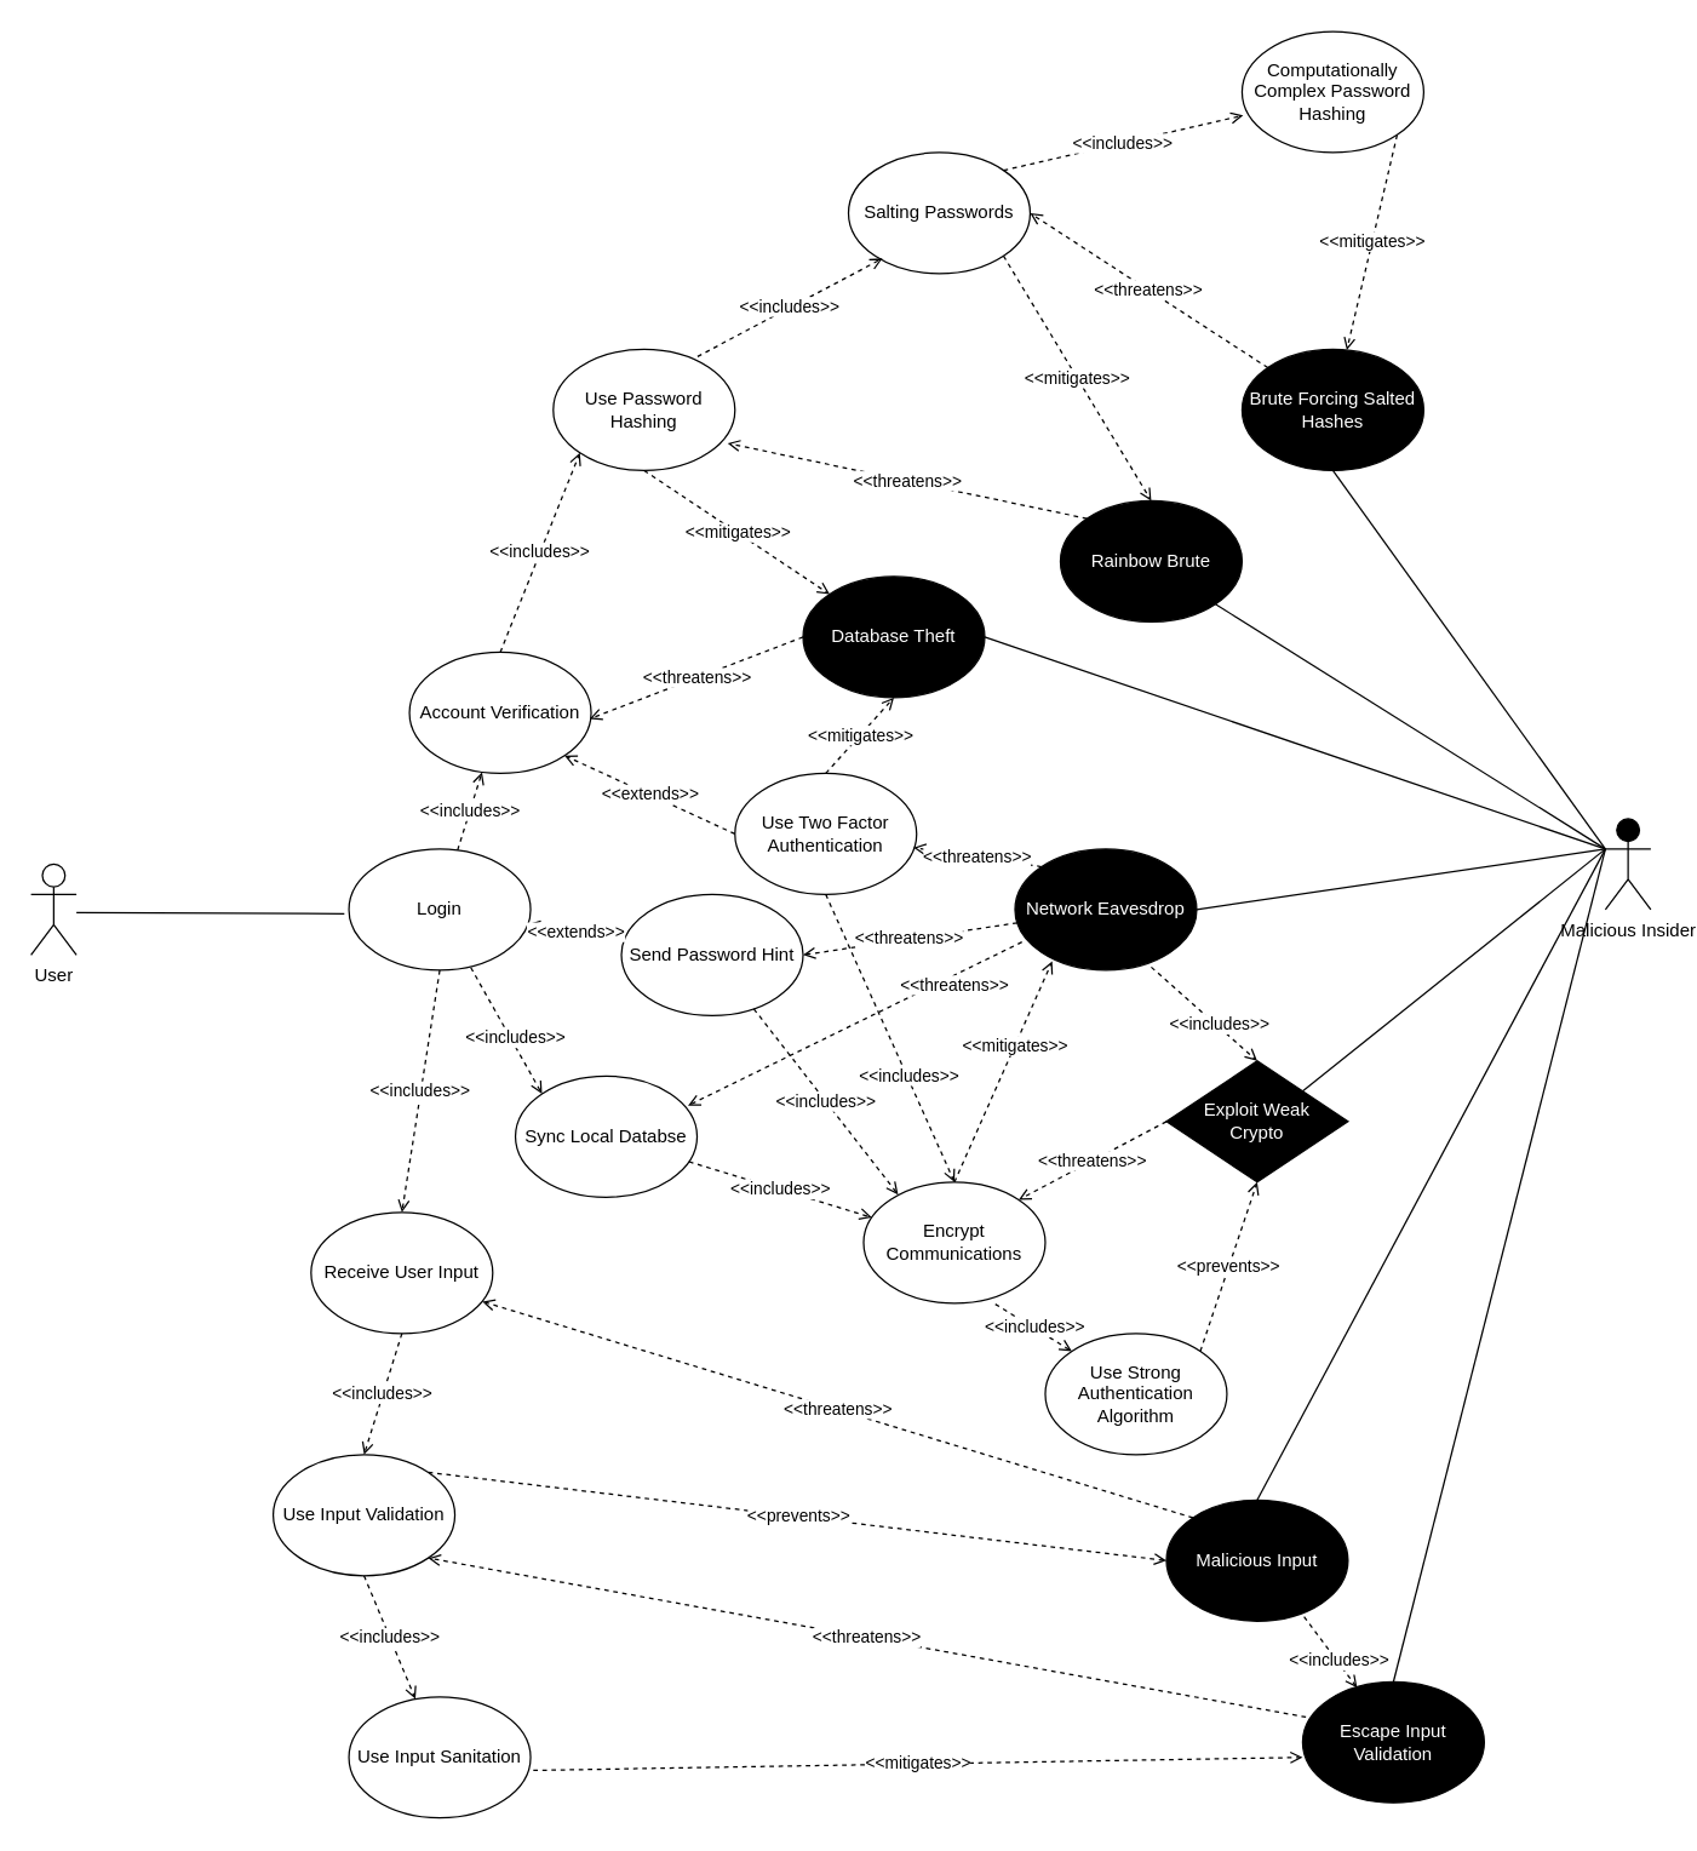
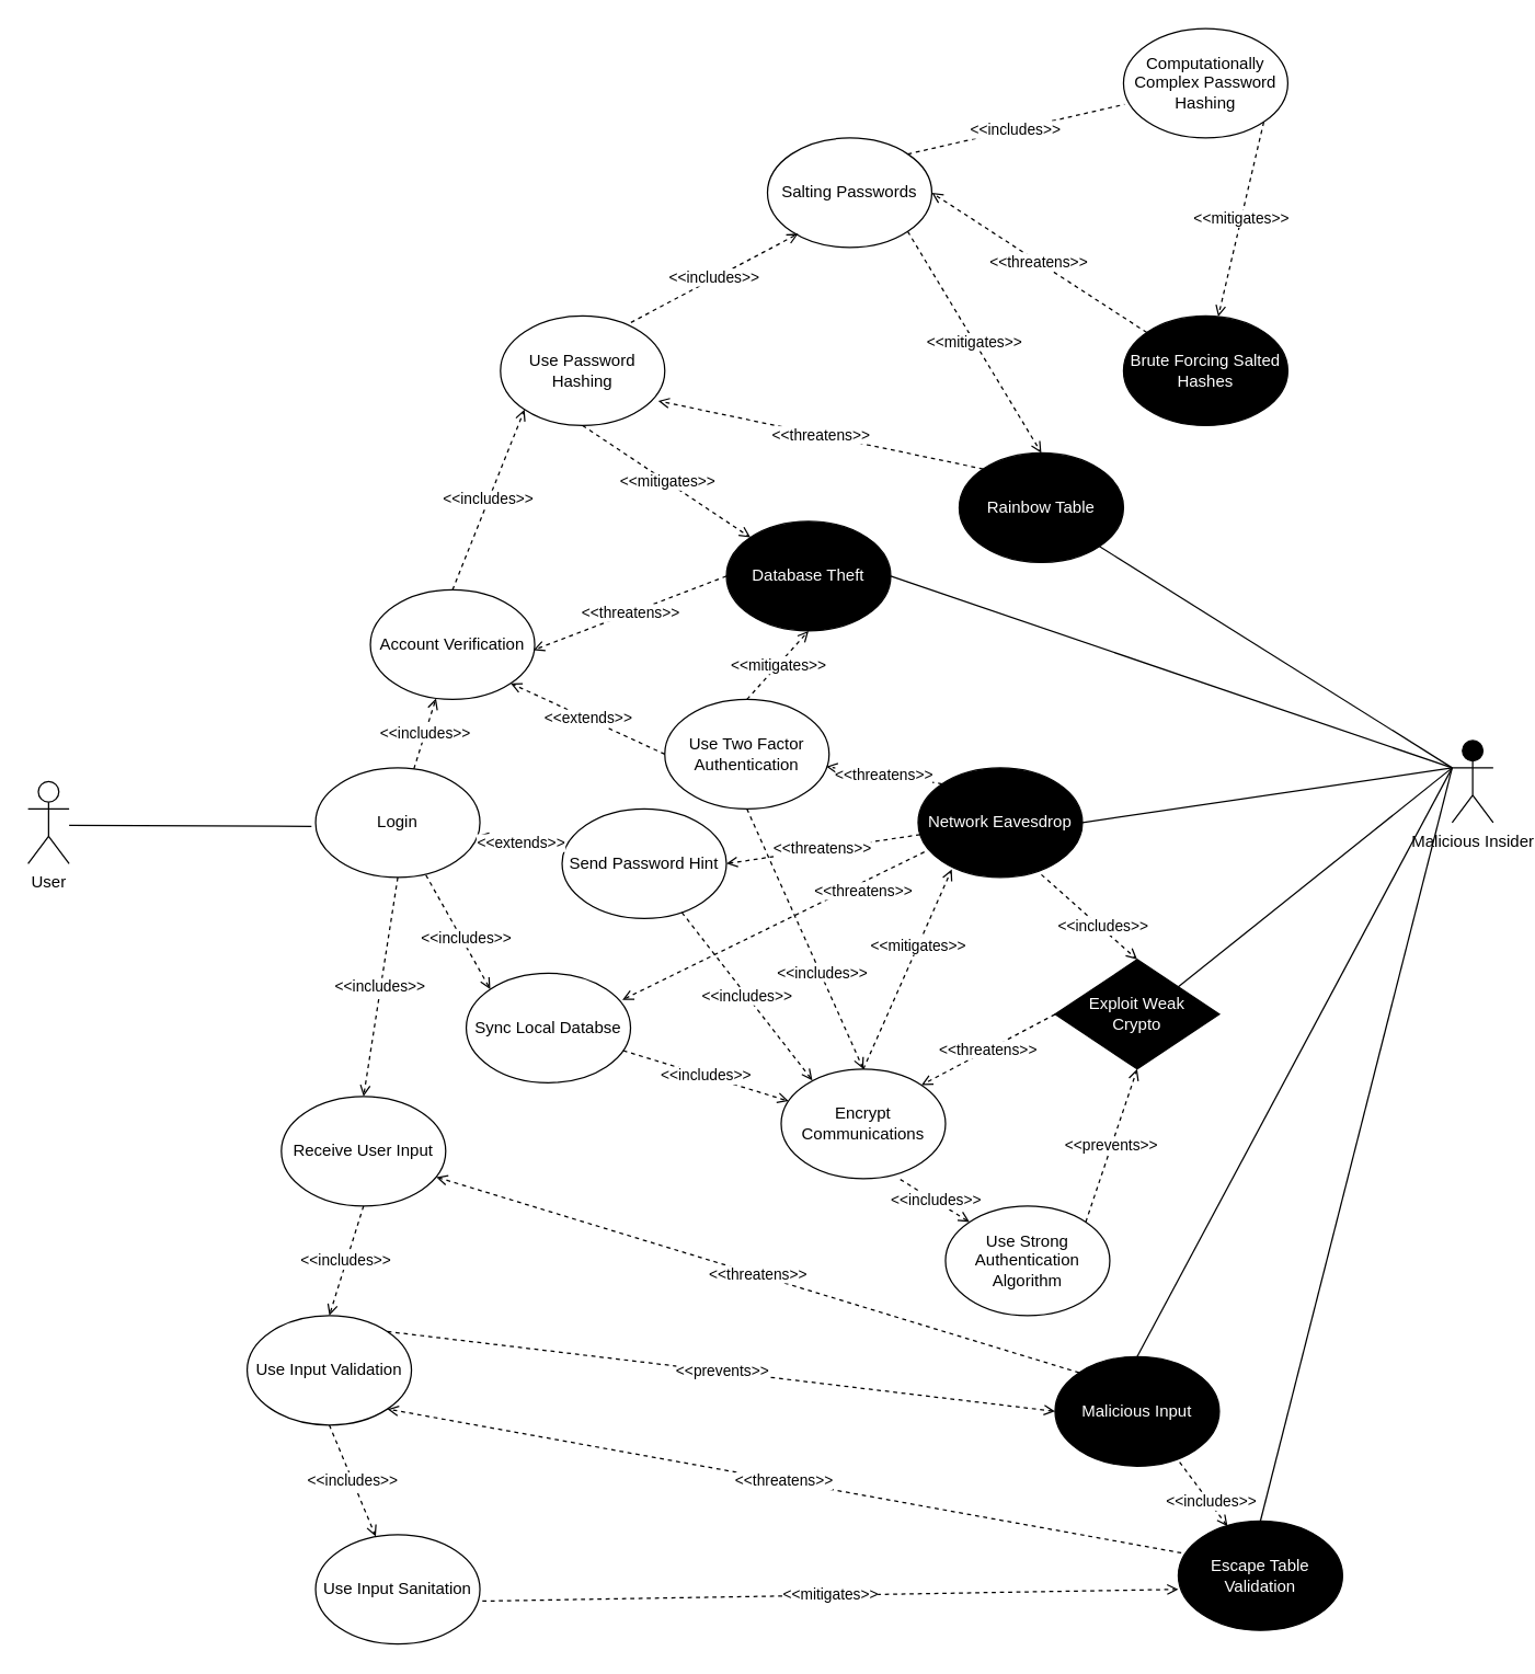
- <mxCell id="24" value="&amp;lt;&amp;lt;includes&amp;gt;&amp;gt;" style="rounded=1;orthogonalLoop=1;jettySize=auto;html=1;dashed=1;strokeWidth=1;endFill=0;endArrow=open;exitX=1;exitY=0;exitDx=0;exitDy=0;entryX=0.006;entryY=0.693;entryDx=0;entryDy=0;entryPerimeter=0;" edge="1" parent="1" source="16" target="22"><mxGeometry relative="1" as="geometry"><mxPoint x="672.84" y="344.8" as="sourcePoint" /><mxPoint x="720" y="300" as="targetPoint" /></mxGeometry></mxCell>
+ <mxCell id="24" value="&amp;lt;&amp;lt;includes&amp;gt;&amp;gt;" style="rounded=1;orthogonalLoop=1;jettySize=auto;html=1;dashed=1;strokeWidth=1;endFill=0;endArrow=none;exitX=1;exitY=0;exitDx=0;exitDy=0;entryX=0.006;entryY=0.693;entryDx=0;entryDy=0;entryPerimeter=0;" edge="1" parent="1" source="16" target="22"><mxGeometry relative="1" as="geometry"><mxPoint x="672.84" y="344.8" as="sourcePoint" /><mxPoint x="720" y="300" as="targetPoint" /></mxGeometry></mxCell>
- <mxCell id="13" value="Rainbow Brute" style="ellipse;whiteSpace=wrap;html=1;fillColor=#000000;fontColor=#FFFFFF;" vertex="1" parent="1"><mxGeometry x="700" y="330" width="120" height="80" as="geometry" /></mxCell>
+ <mxCell id="13" value="Rainbow Table" style="ellipse;whiteSpace=wrap;html=1;fillColor=#000000;fontColor=#FFFFFF;" vertex="1" parent="1"><mxGeometry x="700" y="330" width="120" height="80" as="geometry" /></mxCell>
- <mxCell id="19" style="edgeStyle=none;rounded=0;orthogonalLoop=1;jettySize=auto;html=1;exitX=0.5;exitY=1;exitDx=0;exitDy=0;entryX=0;entryY=0.333;entryDx=0;entryDy=0;entryPerimeter=0;fontColor=#FFFFFF;endArrow=none;endFill=0;" edge="1" parent="1" source="20" target="14"><mxGeometry relative="1" as="geometry" /></mxCell>
- <mxCell id="35" value="Escape Input Validation" style="ellipse;whiteSpace=wrap;html=1;fillColor=#000000;fontColor=#FFFFFF;" vertex="1" parent="1"><mxGeometry x="860" y="1110" width="120" height="80" as="geometry" /></mxCell>
+ <mxCell id="35" value="Escape Table Validation" style="ellipse;whiteSpace=wrap;html=1;fillColor=#000000;fontColor=#FFFFFF;" vertex="1" parent="1"><mxGeometry x="860" y="1110" width="120" height="80" as="geometry" /></mxCell>
